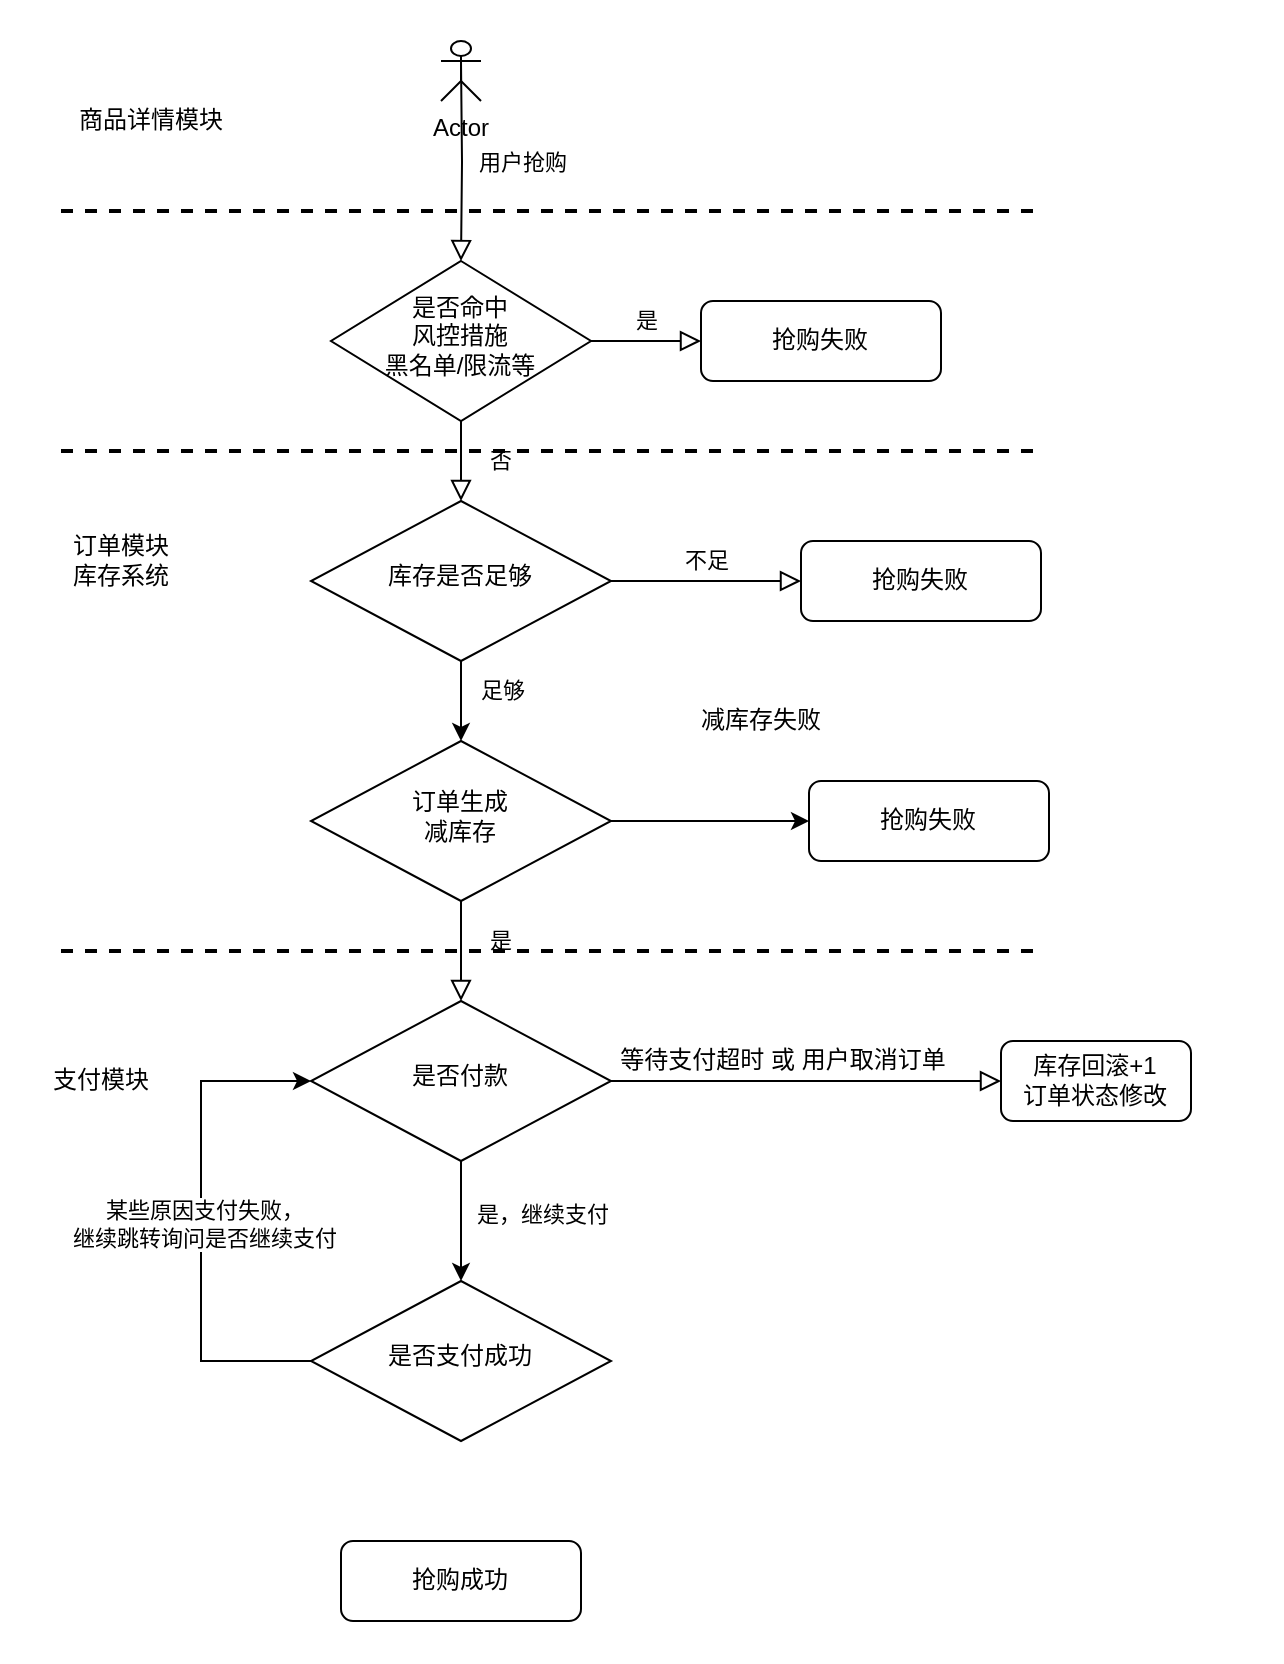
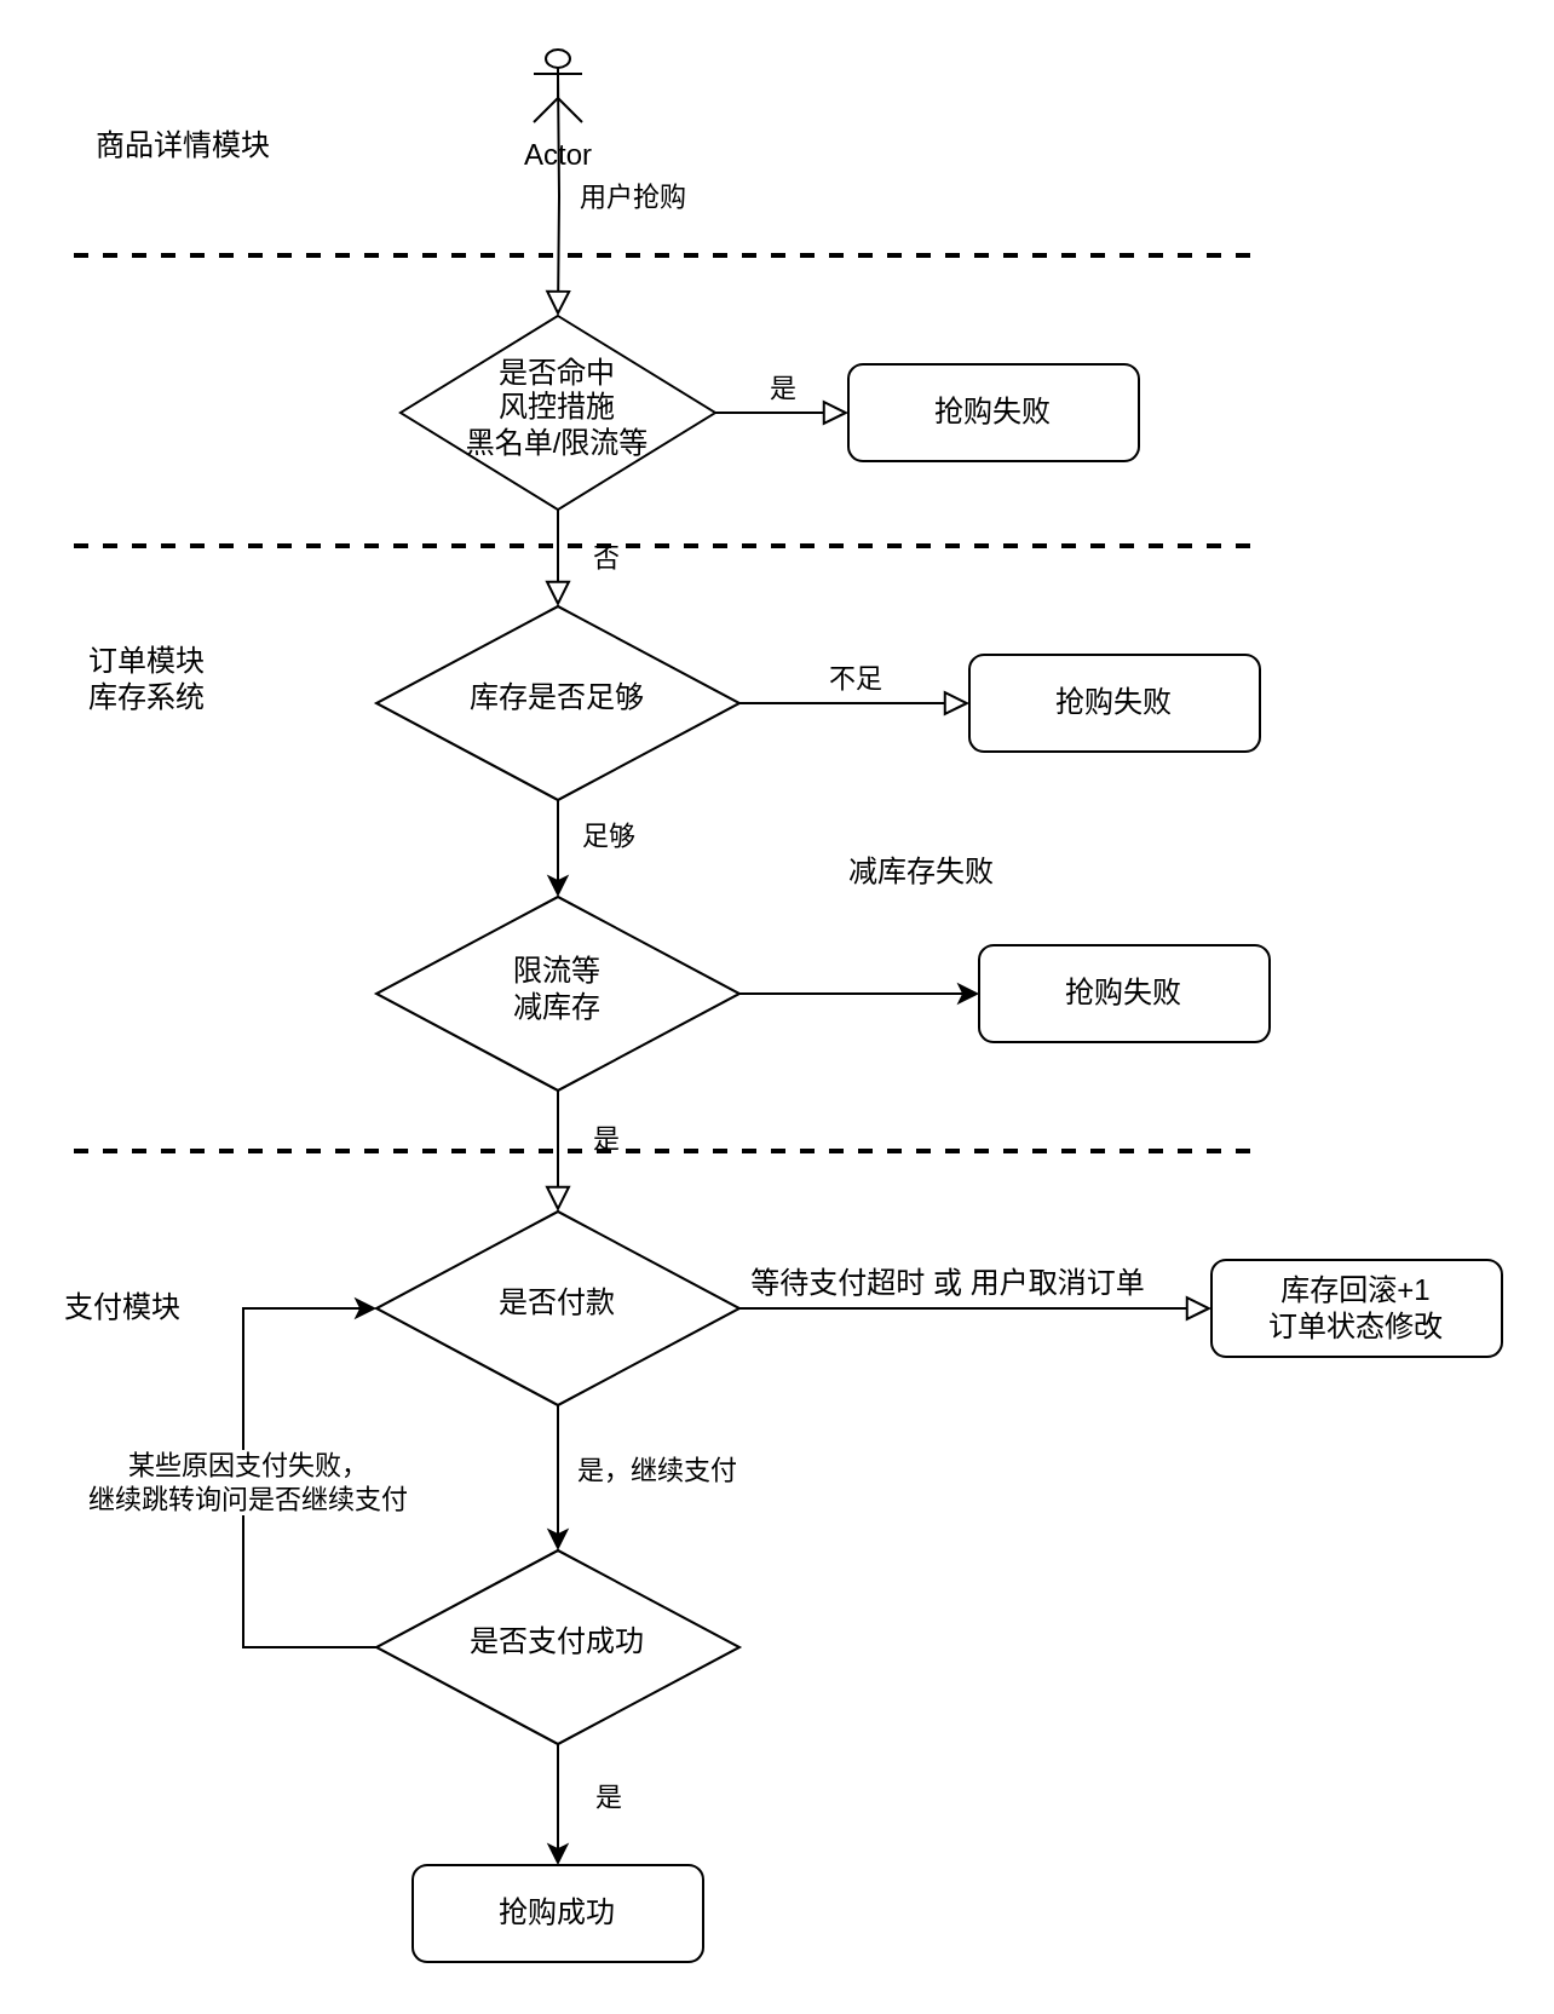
- <mxCell id="33" value="订单生成&lt;br&gt;减库存" style="rhombus;whiteSpace=wrap;html=1;shadow=0;fontFamily=Helvetica;fontSize=12;align=center;strokeWidth=1;spacing=6;spacingTop=-4;" vertex="1" parent="1"><mxGeometry x="155" y="370" width="150" height="80" as="geometry" /></mxCell>
+ <mxCell id="33" value="限流等&lt;br&gt;减库存" style="rhombus;whiteSpace=wrap;html=1;shadow=0;fontFamily=Helvetica;fontSize=12;align=center;strokeWidth=1;spacing=6;spacingTop=-4;" vertex="1" parent="1"><mxGeometry x="155" y="370" width="150" height="80" as="geometry" /></mxCell>
- <mxCell id="16" value="库存回滚+1&lt;br&gt;订单状态修改" style="rounded=1;whiteSpace=wrap;html=1;fontSize=12;glass=0;strokeWidth=1;shadow=0;" vertex="1" parent="1"><mxGeometry x="500" y="520" width="95" height="40" as="geometry" /></mxCell>
+ <mxCell id="16" value="库存回滚+1&lt;br&gt;订单状态修改" style="rounded=1;whiteSpace=wrap;html=1;fontSize=12;glass=0;strokeWidth=1;shadow=0;" vertex="1" parent="1"><mxGeometry x="500" y="520" width="120" height="40" as="geometry" /></mxCell>
+ <mxCell id="20" value="" style="edgeStyle=orthogonalEdgeStyle;rounded=0;orthogonalLoop=1;jettySize=auto;html=1;" edge="1" parent="1" source="24" target="25"><mxGeometry relative="1" as="geometry" /></mxCell>
+ <mxCell id="21" value="是" style="edgeLabel;html=1;align=center;verticalAlign=middle;resizable=0;points=[];" vertex="1" connectable="0" parent="20"><mxGeometry x="-0.16" y="1" relative="1" as="geometry"><mxPoint x="19" as="offset" /></mxGeometry></mxCell>
